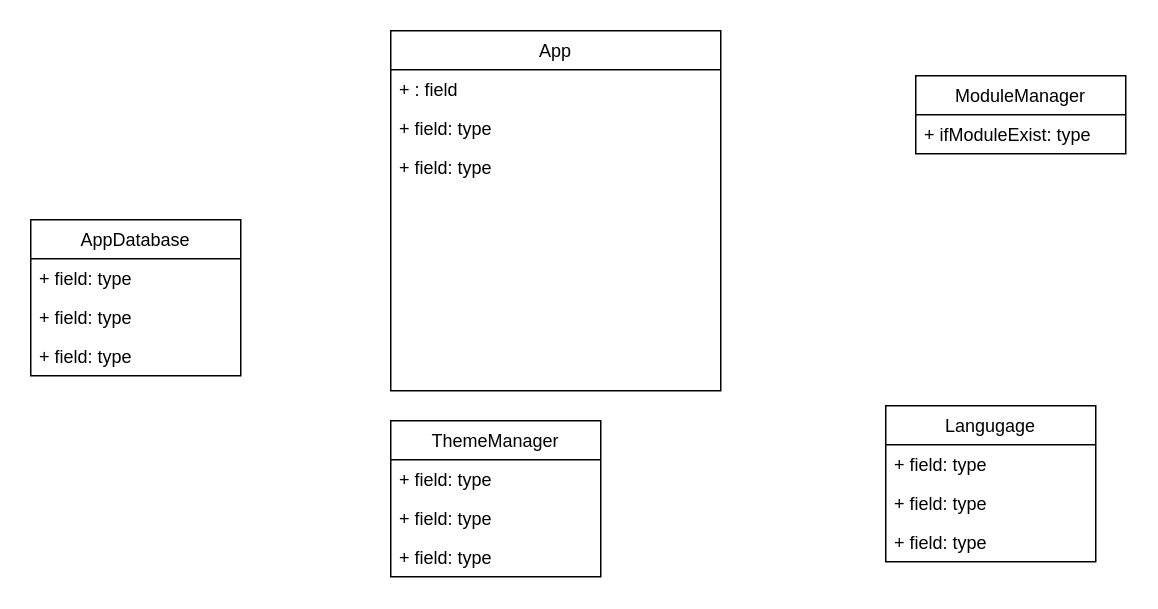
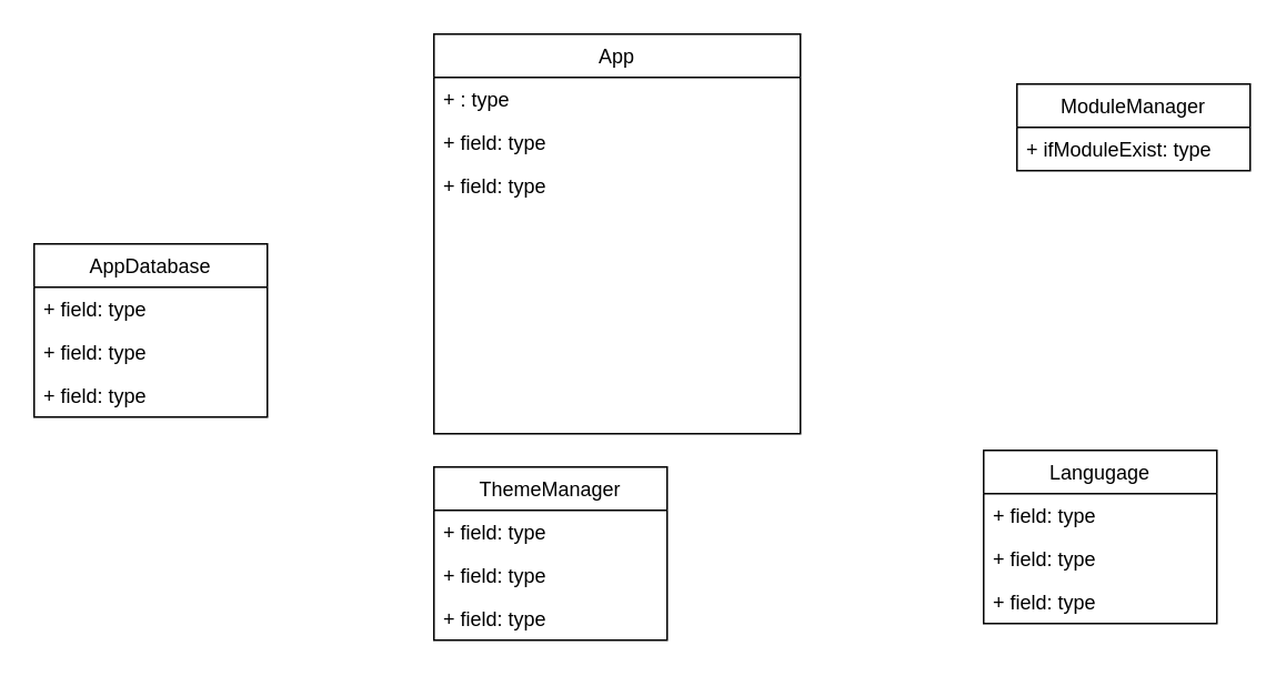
- <mxCell id="3" value="+ : field" style="text;strokeColor=none;fillColor=none;align=left;verticalAlign=top;spacingLeft=4;spacingRight=4;overflow=hidden;rotatable=0;points=[[0,0.5],[1,0.5]];portConstraint=eastwest;" vertex="1" parent="2"><mxGeometry y="26" width="220" height="26" as="geometry" /></mxCell>
+ <mxCell id="3" value="+ : type" style="text;strokeColor=none;fillColor=none;align=left;verticalAlign=top;spacingLeft=4;spacingRight=4;overflow=hidden;rotatable=0;points=[[0,0.5],[1,0.5]];portConstraint=eastwest;" vertex="1" parent="2"><mxGeometry y="26" width="220" height="26" as="geometry" /></mxCell>
